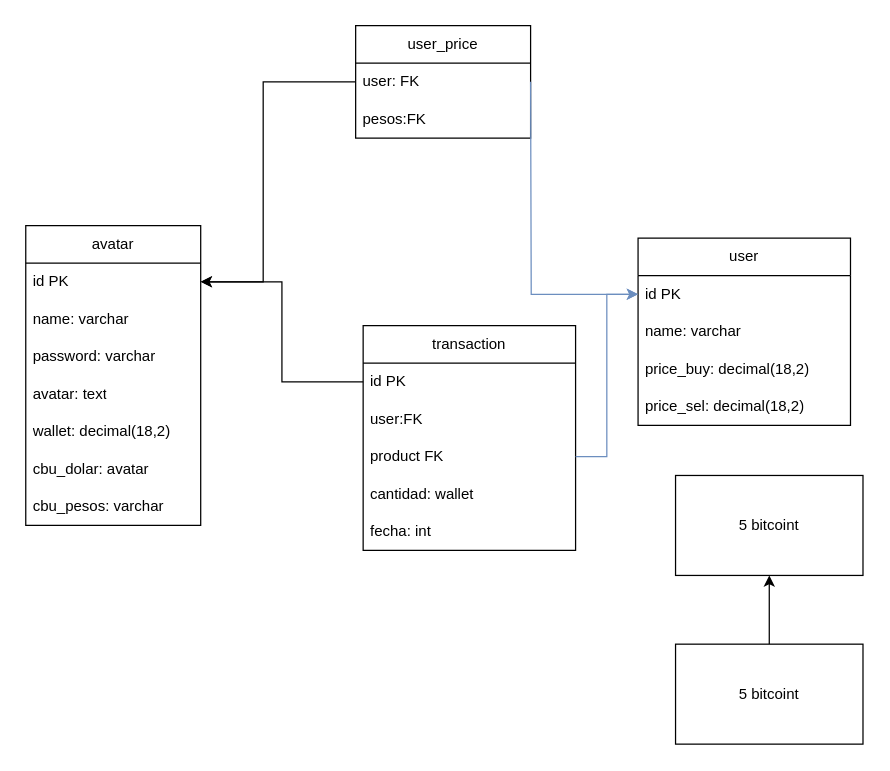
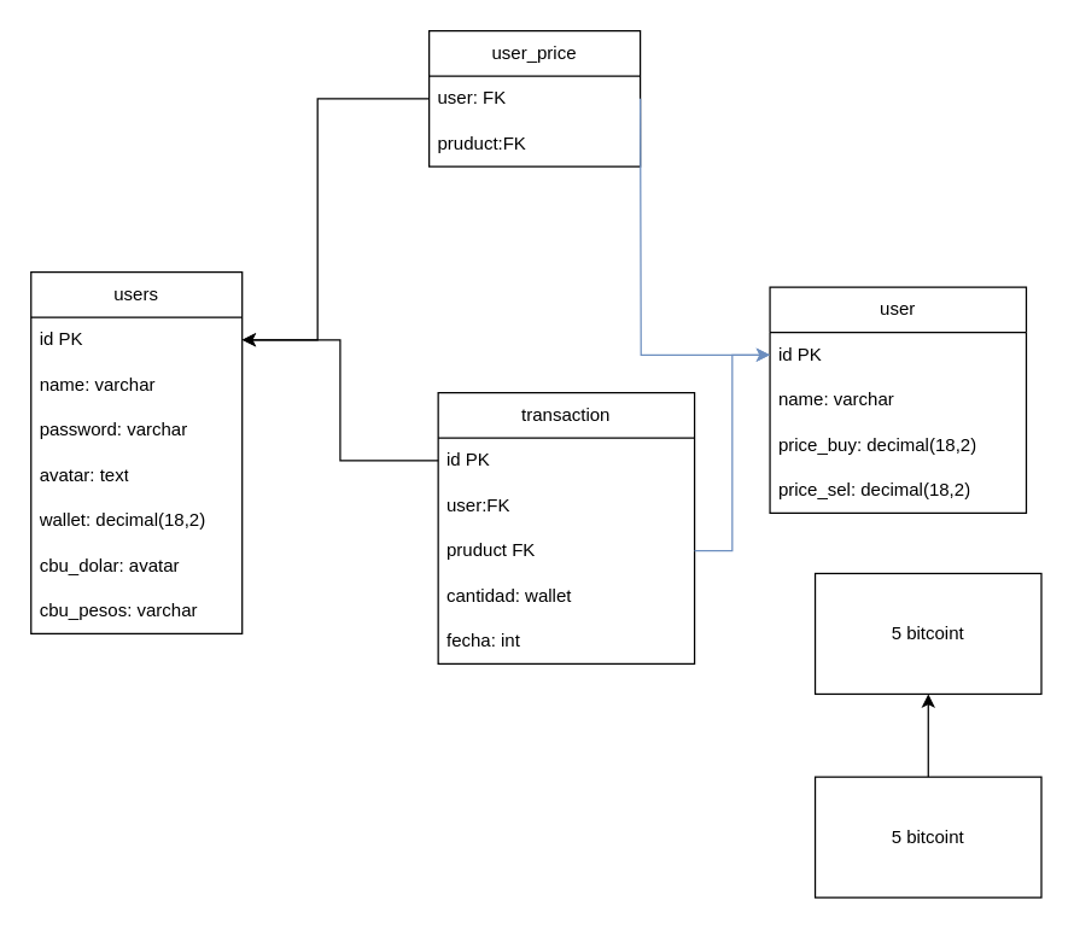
- <mxCell id="24" value="pesos:FK" style="text;strokeColor=none;fillColor=none;align=left;verticalAlign=middle;spacingLeft=4;spacingRight=4;overflow=hidden;points=[[0,0.5],[1,0.5]];portConstraint=eastwest;rotatable=0;whiteSpace=wrap;html=1;" vertex="1" parent="22"><mxGeometry y="60" width="140" height="30" as="geometry" /></mxCell>
+ <mxCell id="24" value="pruduct:FK" style="text;strokeColor=none;fillColor=none;align=left;verticalAlign=middle;spacingLeft=4;spacingRight=4;overflow=hidden;points=[[0,0.5],[1,0.5]];portConstraint=eastwest;rotatable=0;whiteSpace=wrap;html=1;" vertex="1" parent="22"><mxGeometry y="60" width="140" height="30" as="geometry" /></mxCell>
- <mxCell id="2" value="avatar" style="swimlane;fontStyle=0;childLayout=stackLayout;horizontal=1;startSize=30;horizontalStack=0;resizeParent=1;resizeParentMax=0;resizeLast=0;collapsible=1;marginBottom=0;whiteSpace=wrap;html=1;" vertex="1" parent="1"><mxGeometry x="20" y="180" width="140" height="240" as="geometry" /></mxCell>
+ <mxCell id="2" value="users" style="swimlane;fontStyle=0;childLayout=stackLayout;horizontal=1;startSize=30;horizontalStack=0;resizeParent=1;resizeParentMax=0;resizeLast=0;collapsible=1;marginBottom=0;whiteSpace=wrap;html=1;" vertex="1" parent="1"><mxGeometry x="20" y="180" width="140" height="240" as="geometry" /></mxCell>
- <mxCell id="18" value="product FK" style="text;strokeColor=none;fillColor=none;align=left;verticalAlign=middle;spacingLeft=4;spacingRight=4;overflow=hidden;points=[[0,0.5],[1,0.5]];portConstraint=eastwest;rotatable=0;whiteSpace=wrap;html=1;" vertex="1" parent="15"><mxGeometry y="90" width="170" height="30" as="geometry" /></mxCell>
+ <mxCell id="18" value="pruduct FK" style="text;strokeColor=none;fillColor=none;align=left;verticalAlign=middle;spacingLeft=4;spacingRight=4;overflow=hidden;points=[[0,0.5],[1,0.5]];portConstraint=eastwest;rotatable=0;whiteSpace=wrap;html=1;" vertex="1" parent="15"><mxGeometry y="90" width="170" height="30" as="geometry" /></mxCell>
